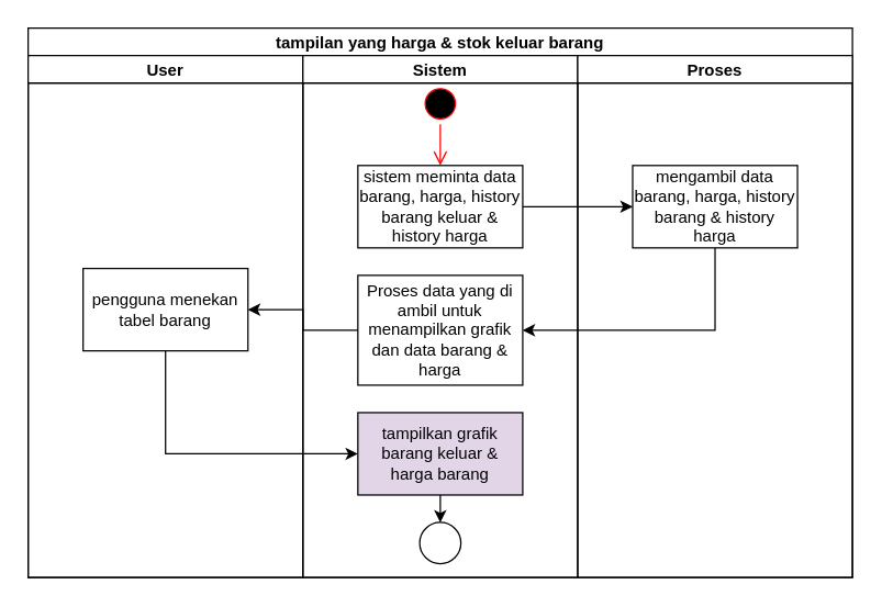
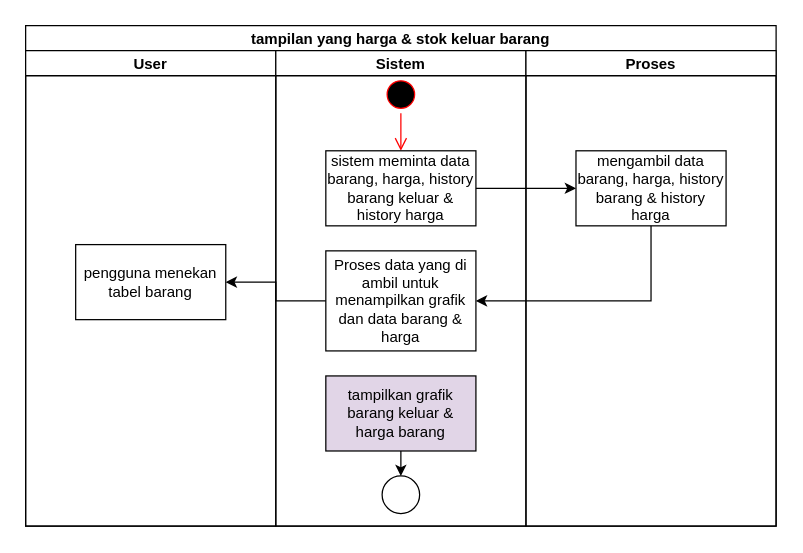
- <mxCell id="18" style="edgeStyle=orthogonalEdgeStyle;rounded=0;orthogonalLoop=1;jettySize=auto;html=1;exitX=0.5;exitY=1;exitDx=0;exitDy=0;entryX=0;entryY=0.5;entryDx=0;entryDy=0;fontColor=none;" edge="1" parent="2" source="4" target="11"><mxGeometry relative="1" as="geometry" /></mxCell>
